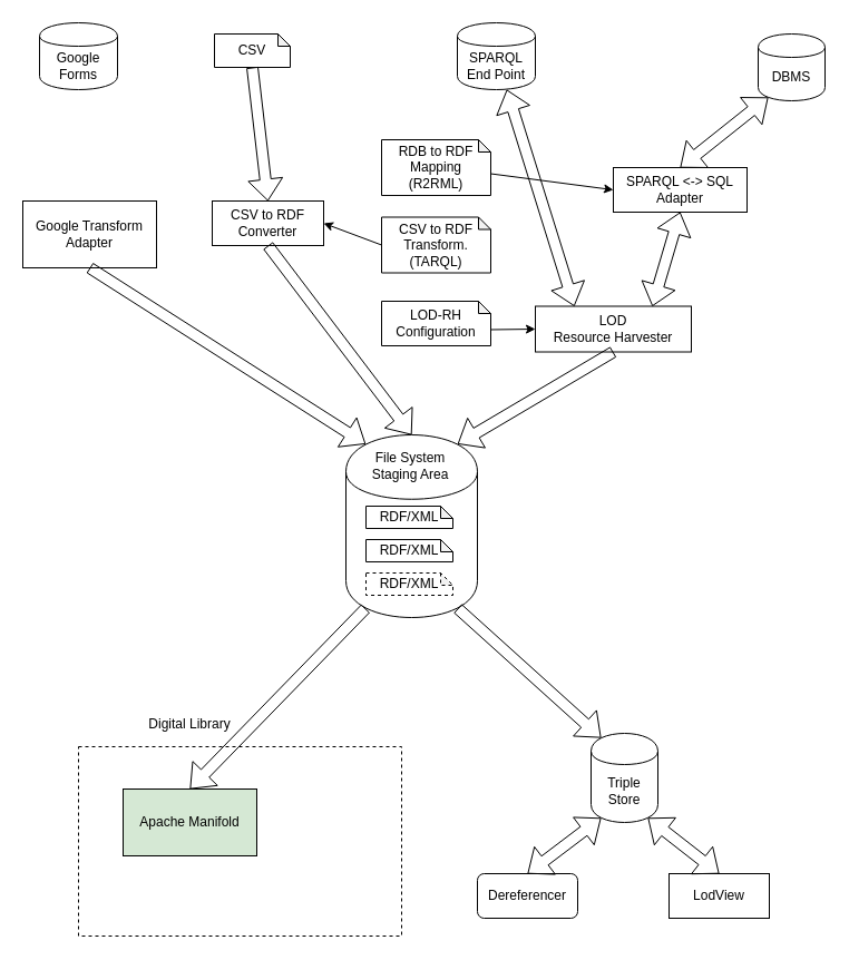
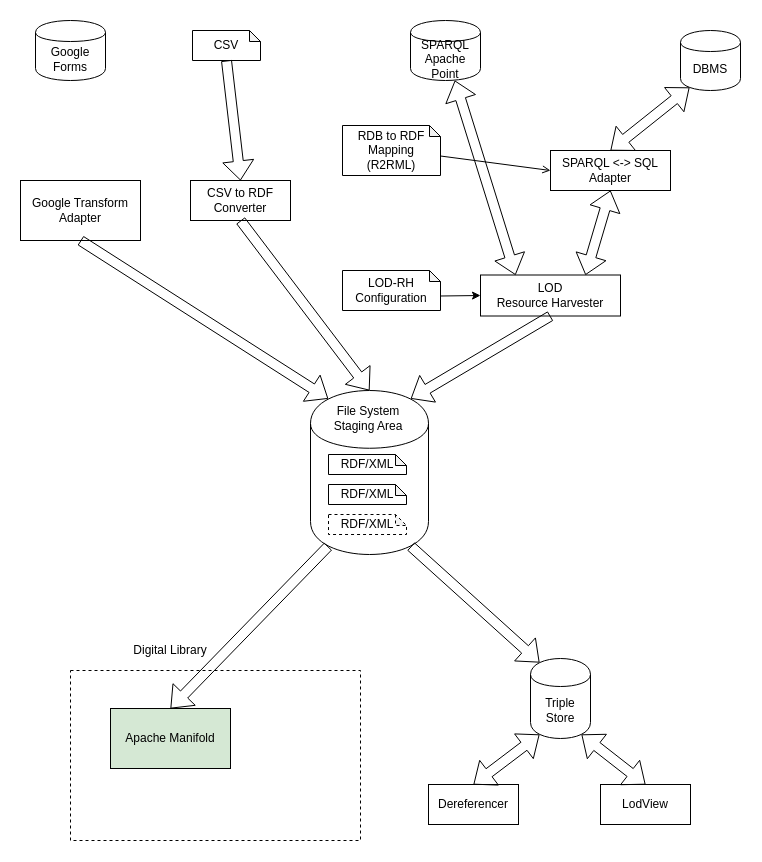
- <mxCell id="22" value="SPARQL&lt;br&gt;End Point" style="shape=cylinder;whiteSpace=wrap;html=1;boundedLbl=1;backgroundOutline=1;" vertex="1" parent="1"><mxGeometry x="410" y="20" width="70" height="60" as="geometry" /></mxCell>
+ <mxCell id="22" value="SPARQL&lt;br&gt;Apache Point" style="shape=cylinder;whiteSpace=wrap;html=1;boundedLbl=1;backgroundOutline=1;" vertex="1" parent="1"><mxGeometry x="410" y="20" width="70" height="60" as="geometry" /></mxCell>
- <mxCell id="29" value="" style="endArrow=classic;html=1;exitX=0;exitY=0;exitDx=98;exitDy=30.5;exitPerimeter=0;entryX=0;entryY=0.5;entryDx=0;entryDy=0;" edge="1" parent="1" source="20" target="19"><mxGeometry width="50" height="50" relative="1" as="geometry"><mxPoint x="180" y="360" as="sourcePoint" /><mxPoint x="230" y="310" as="targetPoint" /></mxGeometry></mxCell>
+ <mxCell id="29" value="" style="endArrow=open;html=1;exitX=0;exitY=0;exitDx=98;exitDy=30.5;exitPerimeter=0;entryX=0;entryY=0.5;entryDx=0;entryDy=0;" edge="1" parent="1" source="20" target="19"><mxGeometry width="50" height="50" relative="1" as="geometry"><mxPoint x="180" y="360" as="sourcePoint" /><mxPoint x="230" y="310" as="targetPoint" /></mxGeometry></mxCell>
- <mxCell id="31" value="" style="endArrow=classic;html=1;exitX=0;exitY=0.5;exitDx=0;exitDy=0;exitPerimeter=0;entryX=1;entryY=0.5;entryDx=0;entryDy=0;" edge="1" parent="1" source="10" target="9"><mxGeometry width="50" height="50" relative="1" as="geometry"><mxPoint x="220" y="390" as="sourcePoint" /><mxPoint x="270" y="340" as="targetPoint" /></mxGeometry></mxCell>
- <mxCell id="10" value="CSV to RDF&lt;br&gt;Transform.&lt;br&gt;(TARQL)" style="shape=note;whiteSpace=wrap;html=1;backgroundOutline=1;darkOpacity=0.05;size=11;" vertex="1" parent="1"><mxGeometry x="342" y="194.5" width="98" height="50" as="geometry" /></mxCell>
- <mxCell id="6" value="Dereferencer" style="whiteSpace=wrap;html=1;fillColor=none;rounded=1;" vertex="1" parent="1"><mxGeometry x="428" y="784" width="90" height="40" as="geometry" /></mxCell>
+ <mxCell id="6" value="Dereferencer" style="rounded=0;whiteSpace=wrap;html=1;fillColor=none;" vertex="1" parent="1"><mxGeometry x="428" y="784" width="90" height="40" as="geometry" /></mxCell>
